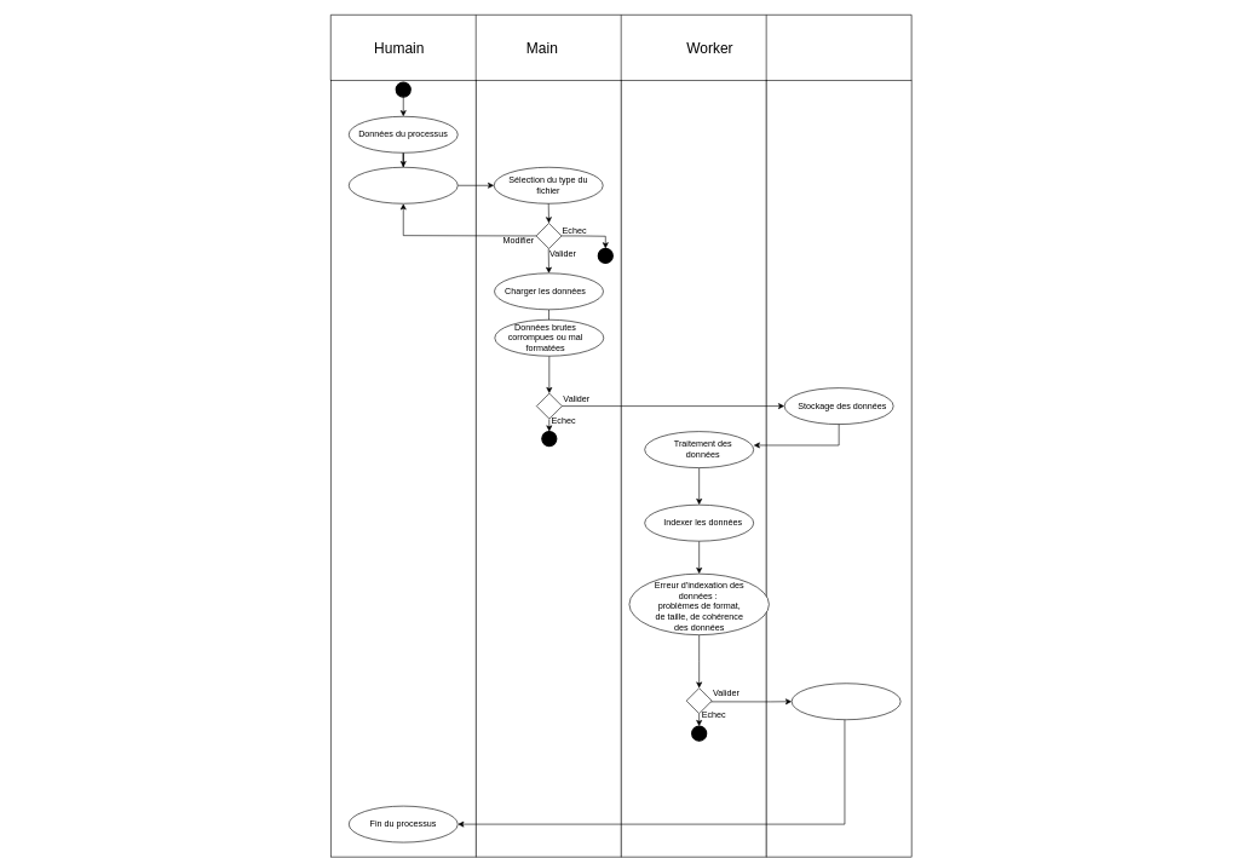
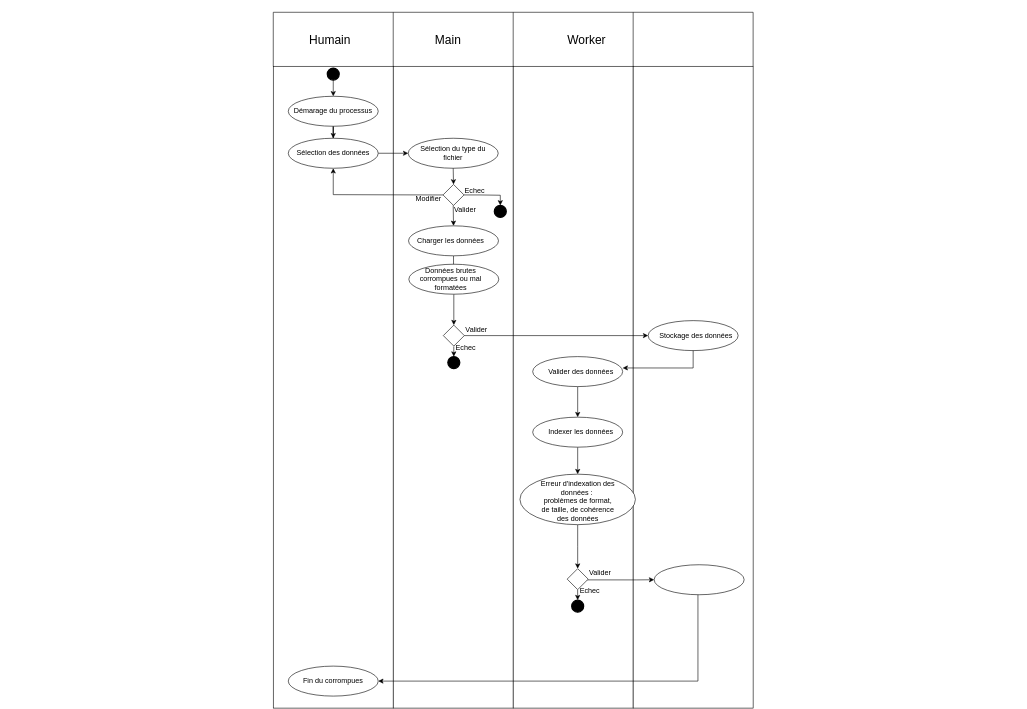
- <mxCell id="19" value="Données du processus" style="text;html=1;align=center;verticalAlign=middle;whiteSpace=wrap;rounded=0;" parent="1" vertex="1"><mxGeometry x="485" y="170" width="140" height="30" as="geometry" /></mxCell>
+ <mxCell id="19" value="Démarage du processus" style="text;html=1;align=center;verticalAlign=middle;whiteSpace=wrap;rounded=0;" parent="1" vertex="1"><mxGeometry x="485" y="170" width="140" height="30" as="geometry" /></mxCell>
+ <mxCell id="39" value="Sélection des données" style="text;html=1;align=center;verticalAlign=middle;whiteSpace=wrap;rounded=0;" vertex="1" parent="1"><mxGeometry x="485" y="240" width="140" height="30" as="geometry" /></mxCell>
- <mxCell id="28" value="Traitement des données" style="text;html=1;align=center;verticalAlign=middle;whiteSpace=wrap;rounded=0;" vertex="1" parent="1"><mxGeometry x="902.5" y="604" width="130" height="30" as="geometry" /></mxCell>
+ <mxCell id="28" value="Valider des données" style="text;html=1;align=center;verticalAlign=middle;whiteSpace=wrap;rounded=0;" vertex="1" parent="1"><mxGeometry x="902.5" y="604" width="130" height="30" as="geometry" /></mxCell>
- <mxCell id="36" value="Fin du processus" style="text;html=1;align=center;verticalAlign=middle;whiteSpace=wrap;rounded=0;" vertex="1" parent="1"><mxGeometry x="485" y="1120" width="140" height="30" as="geometry" /></mxCell>
+ <mxCell id="36" value="Fin du corrompues" style="text;html=1;align=center;verticalAlign=middle;whiteSpace=wrap;rounded=0;" vertex="1" parent="1"><mxGeometry x="485" y="1120" width="140" height="30" as="geometry" /></mxCell>
